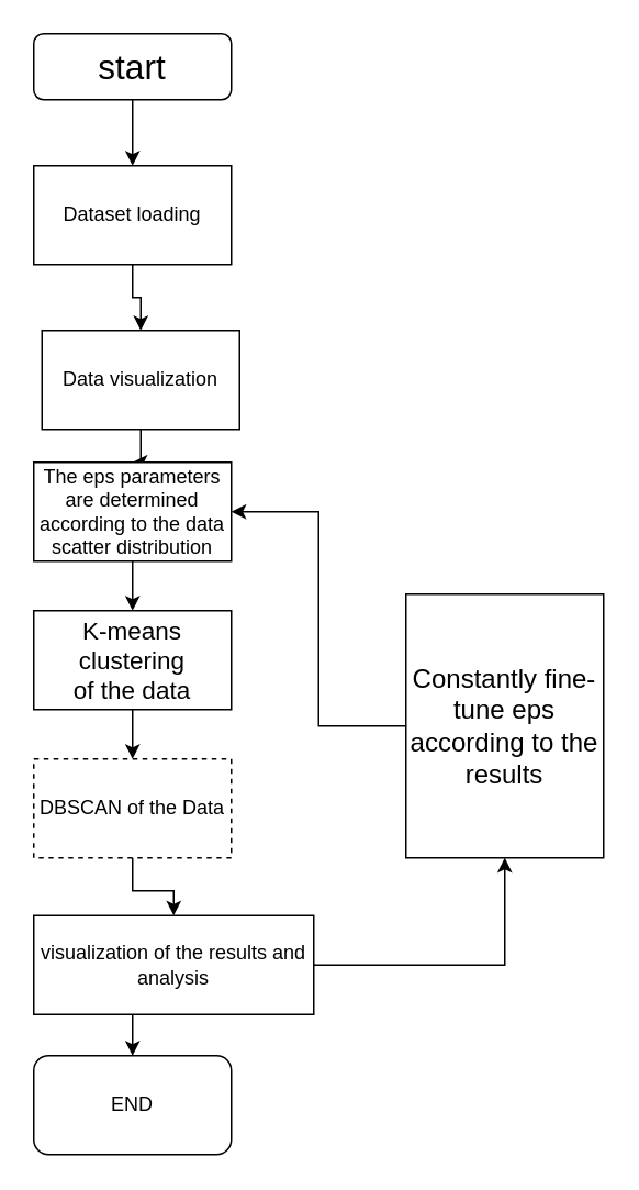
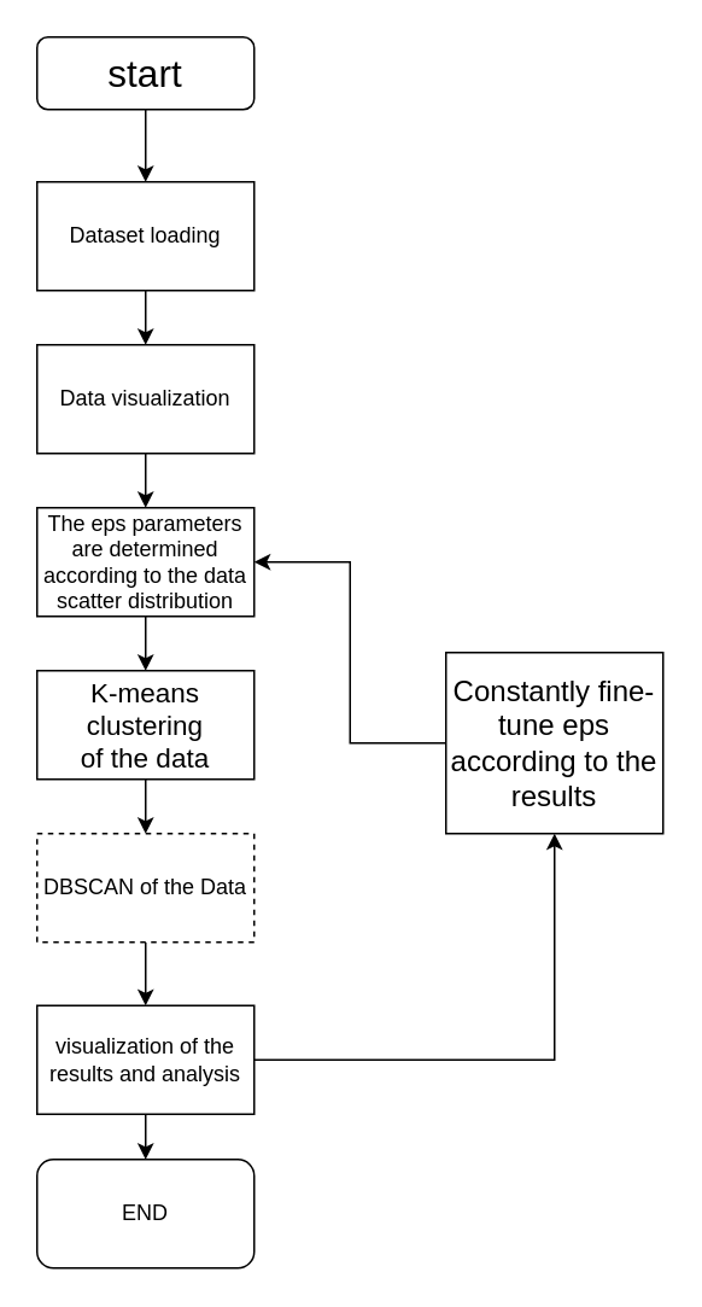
- <mxCell id="7" value="Data visualization" style="rounded=0;whiteSpace=wrap;html=1;" vertex="1" parent="1"><mxGeometry x="25" y="200" width="120" height="60" as="geometry" /></mxCell>
+ <mxCell id="7" value="Data visualization" style="rounded=0;whiteSpace=wrap;html=1;" vertex="1" parent="1"><mxGeometry x="20" y="190" width="120" height="60" as="geometry" /></mxCell>
- <mxCell id="18" value="Constantly fine-tune eps according to the results" style="whiteSpace=wrap;html=1;rounded=0;fontSize=16;" vertex="1" parent="1"><mxGeometry x="246" y="360" width="120" height="160" as="geometry" /></mxCell>
+ <mxCell id="18" value="Constantly fine-tune eps according to the results" style="whiteSpace=wrap;html=1;rounded=0;fontSize=16;" vertex="1" parent="1"><mxGeometry x="246" y="360" width="120" height="100" as="geometry" /></mxCell>
- <mxCell id="16" value="visualization of the results and analysis" style="whiteSpace=wrap;html=1;rounded=0;" vertex="1" parent="1"><mxGeometry x="20" y="555" width="170" height="60" as="geometry" /></mxCell>
+ <mxCell id="16" value="visualization of the results and analysis" style="whiteSpace=wrap;html=1;rounded=0;" vertex="1" parent="1"><mxGeometry x="20" y="555" width="120" height="60" as="geometry" /></mxCell>
